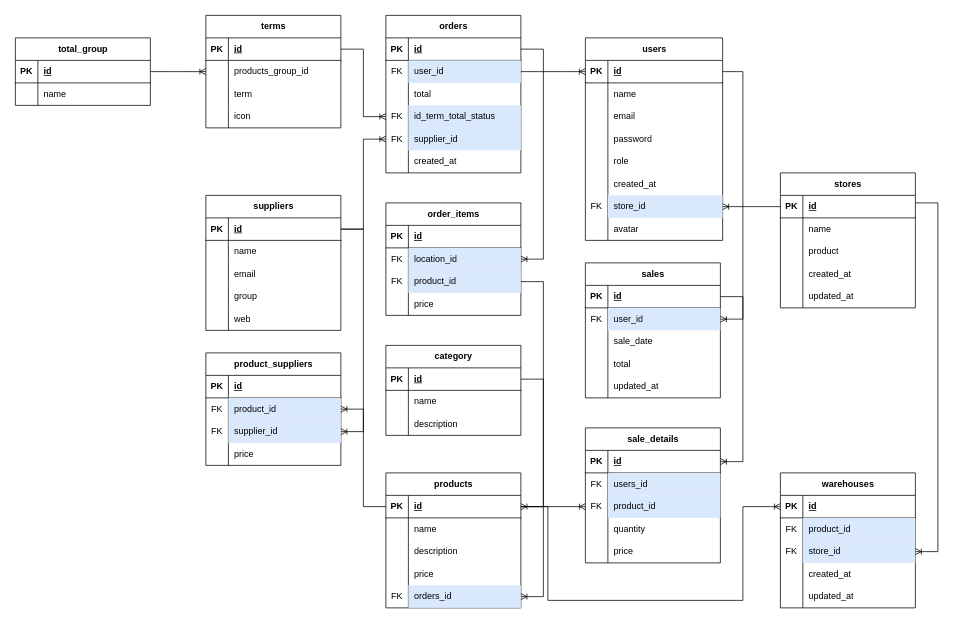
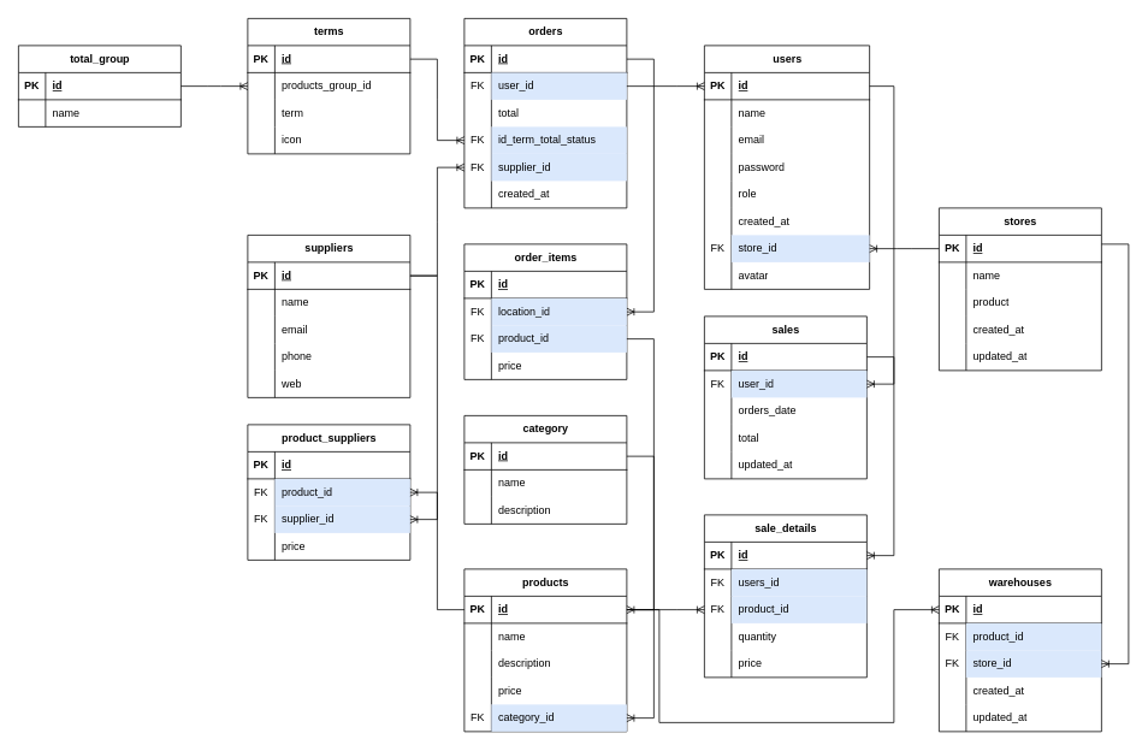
- <mxCell id="55" value="group" style="shape=partialRectangle;connectable=0;fillColor=none;top=0;left=0;bottom=0;right=0;align=left;spacingLeft=6;overflow=hidden;whiteSpace=wrap;html=1;strokeColor=#6c8ebf;" vertex="1" parent="53"><mxGeometry x="30" width="150" height="30" as="geometry"><mxRectangle width="150" height="30" as="alternateBounds" /></mxGeometry></mxCell>
+ <mxCell id="55" value="phone" style="shape=partialRectangle;connectable=0;fillColor=none;top=0;left=0;bottom=0;right=0;align=left;spacingLeft=6;overflow=hidden;whiteSpace=wrap;html=1;strokeColor=#6c8ebf;" vertex="1" parent="53"><mxGeometry x="30" width="150" height="30" as="geometry"><mxRectangle width="150" height="30" as="alternateBounds" /></mxGeometry></mxCell>
- <mxCell id="154" value="sale_date" style="shape=partialRectangle;connectable=0;fillColor=none;top=0;left=0;bottom=0;right=0;align=left;spacingLeft=6;overflow=hidden;whiteSpace=wrap;html=1;" vertex="1" parent="152"><mxGeometry x="30" width="150" height="30" as="geometry"><mxRectangle width="150" height="30" as="alternateBounds" /></mxGeometry></mxCell>
+ <mxCell id="154" value="orders_date" style="shape=partialRectangle;connectable=0;fillColor=none;top=0;left=0;bottom=0;right=0;align=left;spacingLeft=6;overflow=hidden;whiteSpace=wrap;html=1;" vertex="1" parent="152"><mxGeometry x="30" width="150" height="30" as="geometry"><mxRectangle width="150" height="30" as="alternateBounds" /></mxGeometry></mxCell>
- <mxCell id="119" value="orders_id" style="shape=partialRectangle;connectable=0;fillColor=#dae8fc;top=0;left=0;bottom=0;right=0;align=left;spacingLeft=6;overflow=hidden;whiteSpace=wrap;html=1;strokeColor=#6c8ebf;" vertex="1" parent="117"><mxGeometry x="30" width="150" height="30" as="geometry"><mxRectangle width="150" height="30" as="alternateBounds" /></mxGeometry></mxCell>
+ <mxCell id="119" value="category_id" style="shape=partialRectangle;connectable=0;fillColor=#dae8fc;top=0;left=0;bottom=0;right=0;align=left;spacingLeft=6;overflow=hidden;whiteSpace=wrap;html=1;strokeColor=#6c8ebf;" vertex="1" parent="117"><mxGeometry x="30" width="150" height="30" as="geometry"><mxRectangle width="150" height="30" as="alternateBounds" /></mxGeometry></mxCell>
